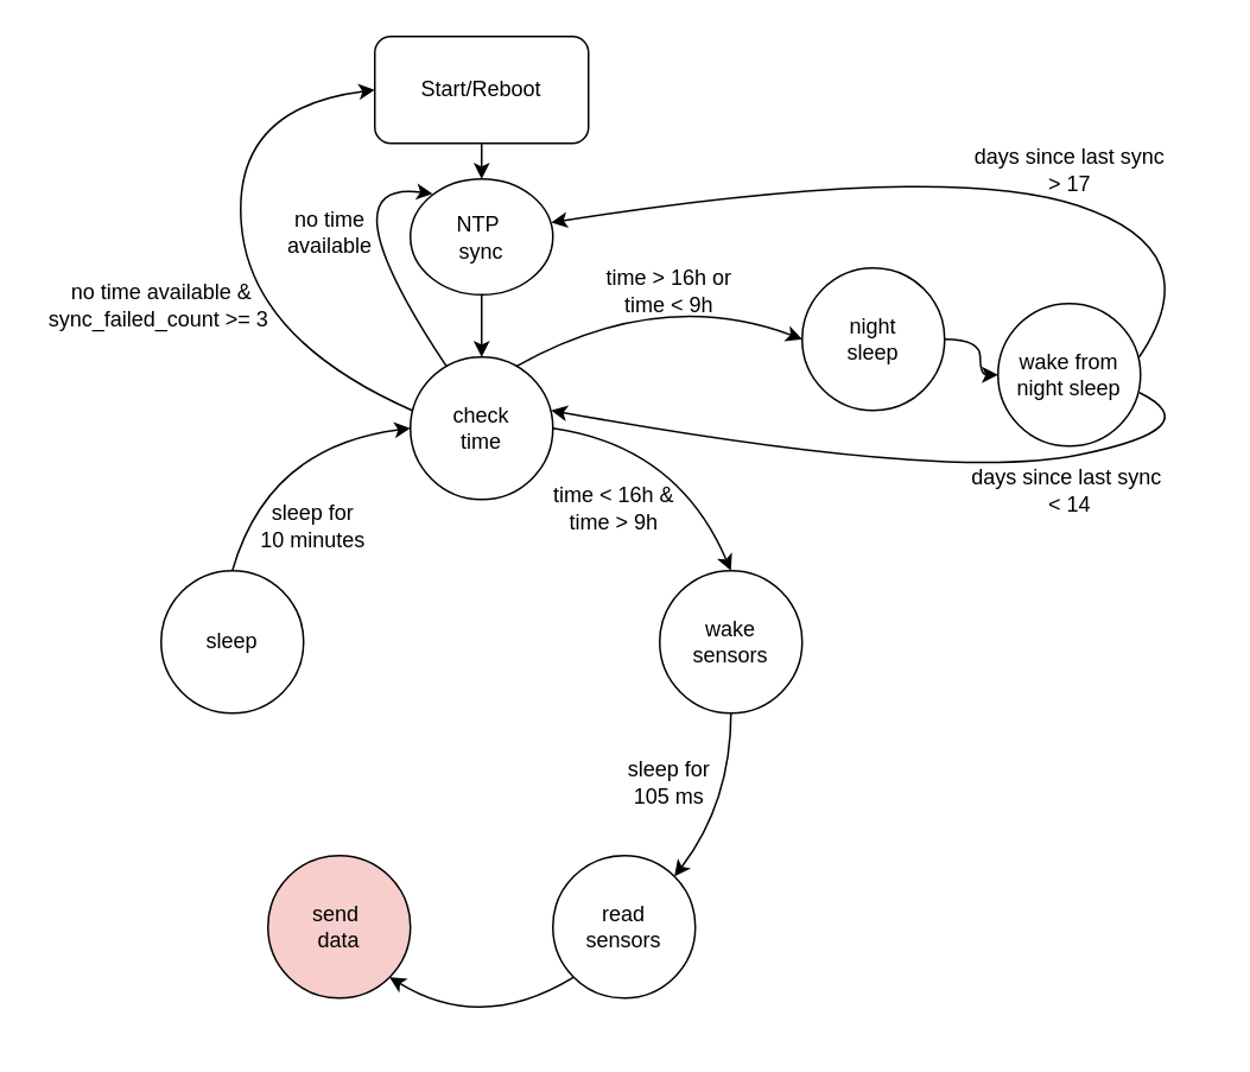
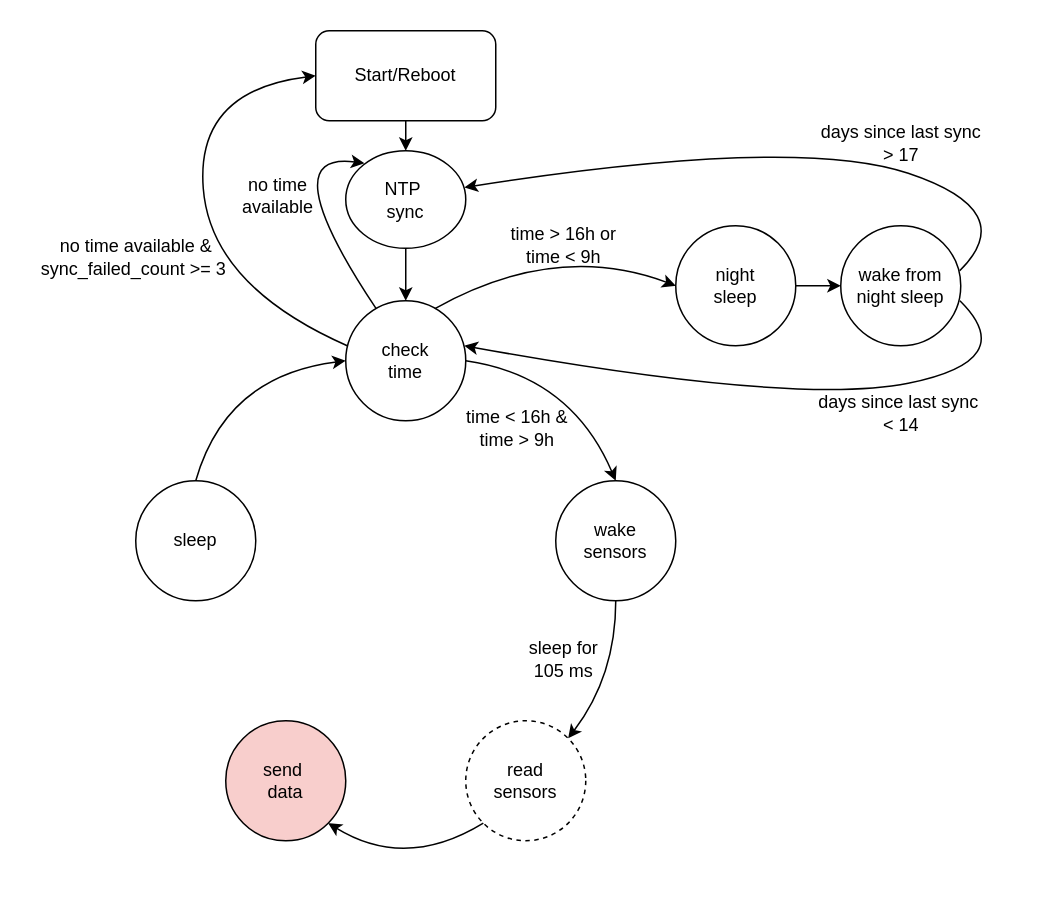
- <mxCell id="15" value="wake from night sleep" style="ellipse;whiteSpace=wrap;html=1;aspect=fixed;" parent="1" vertex="1"><mxGeometry x="560" y="170" width="80" height="80" as="geometry" /></mxCell>
+ <mxCell id="15" value="wake from night sleep" style="ellipse;whiteSpace=wrap;html=1;aspect=fixed;" parent="1" vertex="1"><mxGeometry x="560" y="150" width="80" height="80" as="geometry" /></mxCell>
- <mxCell id="26" value="sleep for&lt;br&gt;10 minutes" style="text;html=1;align=center;verticalAlign=middle;resizable=0;points=[];autosize=1;" parent="1" vertex="1"><mxGeometry x="140" y="280" width="70" height="30" as="geometry" /></mxCell>
- <mxCell id="6" value="read&lt;br&gt;sensors" style="ellipse;whiteSpace=wrap;html=1;aspect=fixed;" parent="1" vertex="1"><mxGeometry x="310" y="480" width="80" height="80" as="geometry" /></mxCell>
+ <mxCell id="6" value="read&lt;br&gt;sensors" style="ellipse;whiteSpace=wrap;html=1;aspect=fixed;dashed=1;" parent="1" vertex="1"><mxGeometry x="310" y="480" width="80" height="80" as="geometry" /></mxCell>
